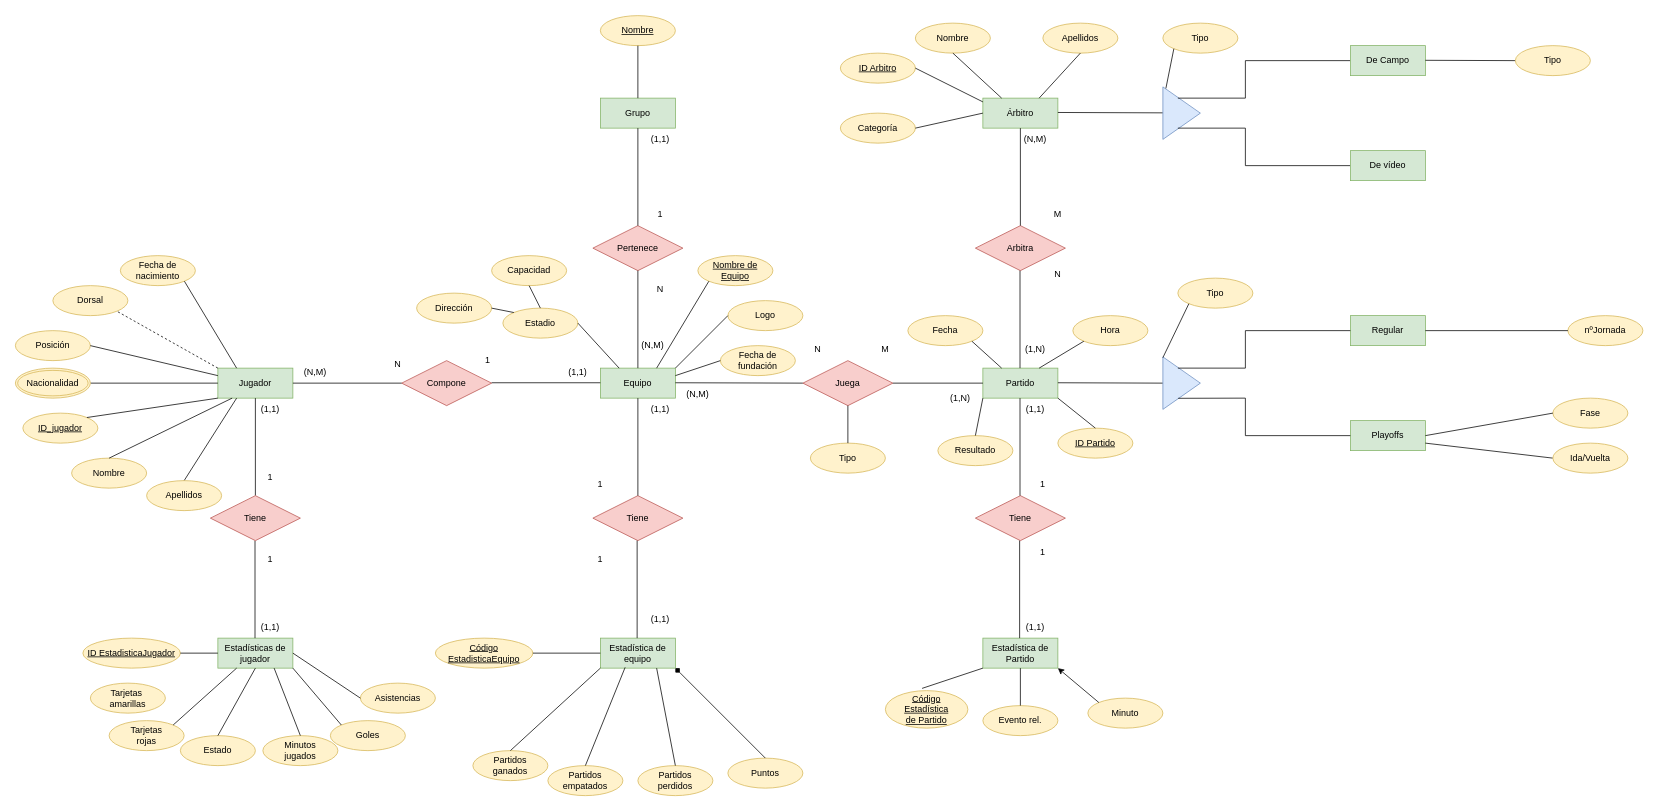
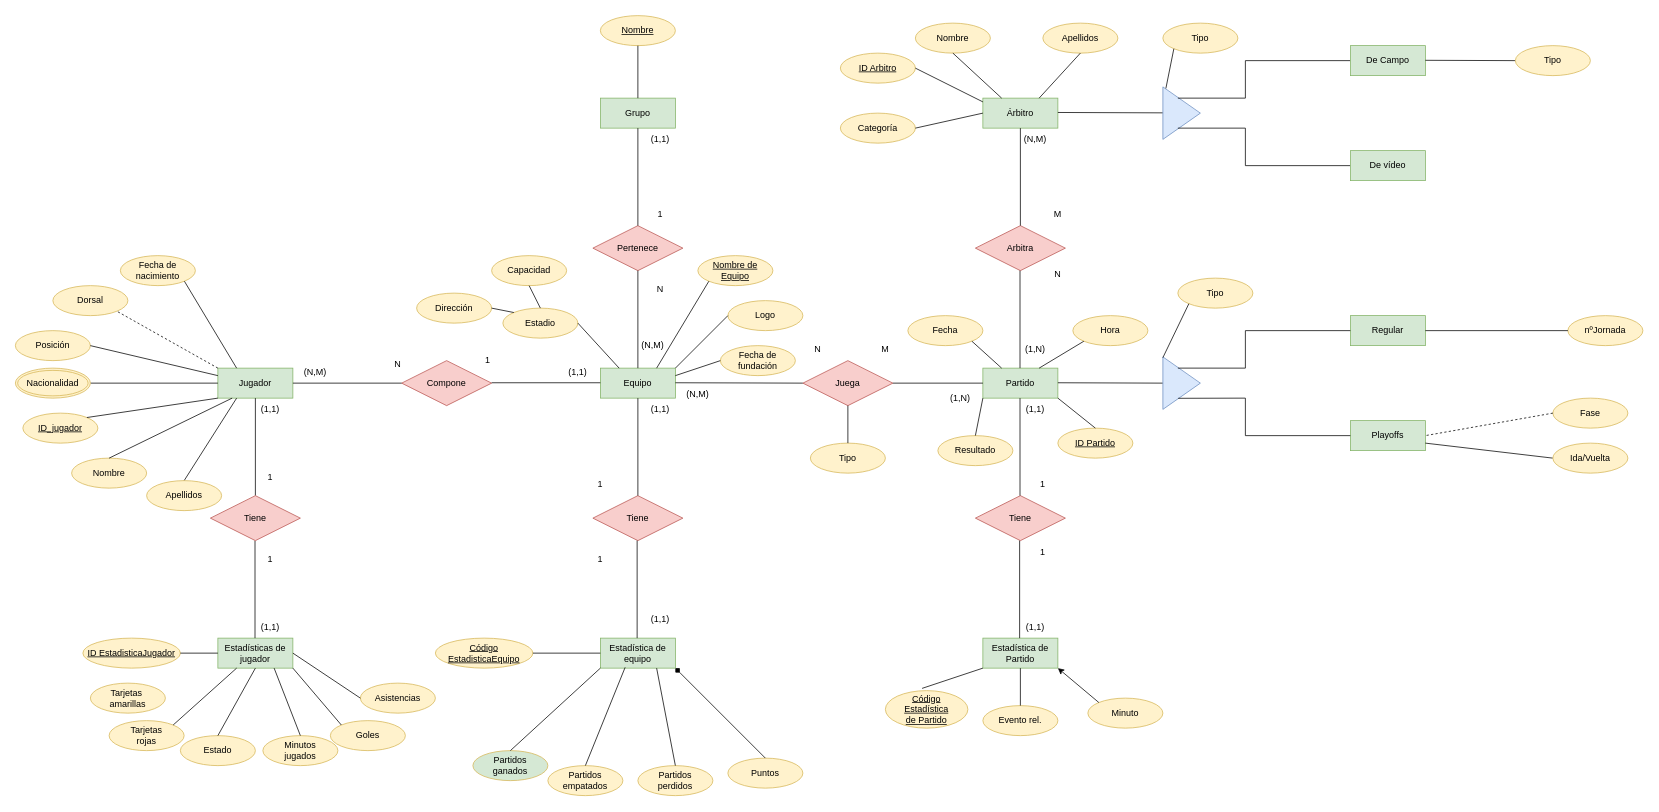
- <mxCell id="131" value="" style="endArrow=none;html=1;rounded=0;entryX=1;entryY=0.5;entryDx=0;entryDy=0;exitX=0;exitY=0.5;exitDx=0;exitDy=0;" parent="1" source="130" target="123" edge="1"><mxGeometry width="50" height="50" relative="1" as="geometry"><mxPoint x="1800" y="570" as="sourcePoint" /><mxPoint x="1850" y="520" as="targetPoint" /></mxGeometry></mxCell>
+ <mxCell id="131" value="" style="endArrow=none;html=1;rounded=0;entryX=1;entryY=0.5;entryDx=0;entryDy=0;exitX=0;exitY=0.5;exitDx=0;exitDy=0;dashed=1;" parent="1" source="130" target="123" edge="1"><mxGeometry width="50" height="50" relative="1" as="geometry"><mxPoint x="1800" y="570" as="sourcePoint" /><mxPoint x="1850" y="520" as="targetPoint" /></mxGeometry></mxCell>
- <mxCell id="61" value="Partidos&lt;br&gt;ganados" style="ellipse;whiteSpace=wrap;html=1;align=center;fillColor=#fff2cc;strokeColor=#d6b656;" parent="1" vertex="1"><mxGeometry x="630" y="1000" width="100" height="40" as="geometry" /></mxCell>
+ <mxCell id="61" value="Partidos&lt;br&gt;ganados" style="ellipse;whiteSpace=wrap;html=1;align=center;fillColor=#d5e8d4;strokeColor=#d6b656;" parent="1" vertex="1"><mxGeometry x="630" y="1000" width="100" height="40" as="geometry" /></mxCell>
